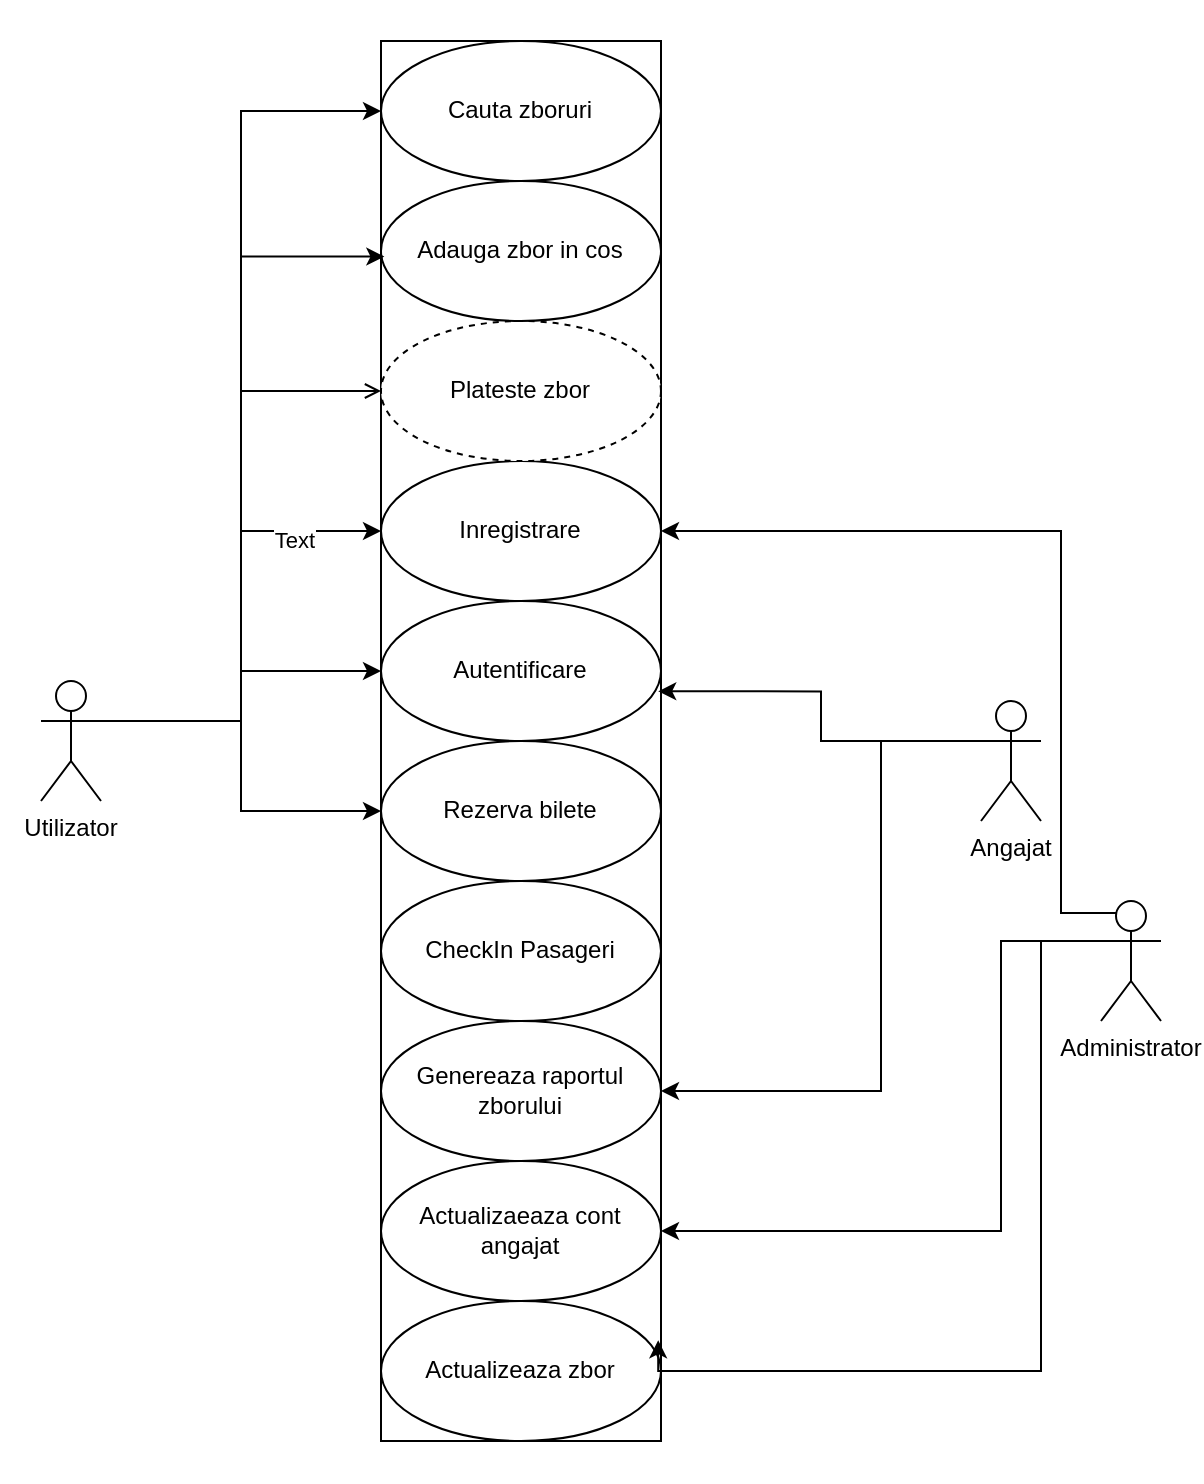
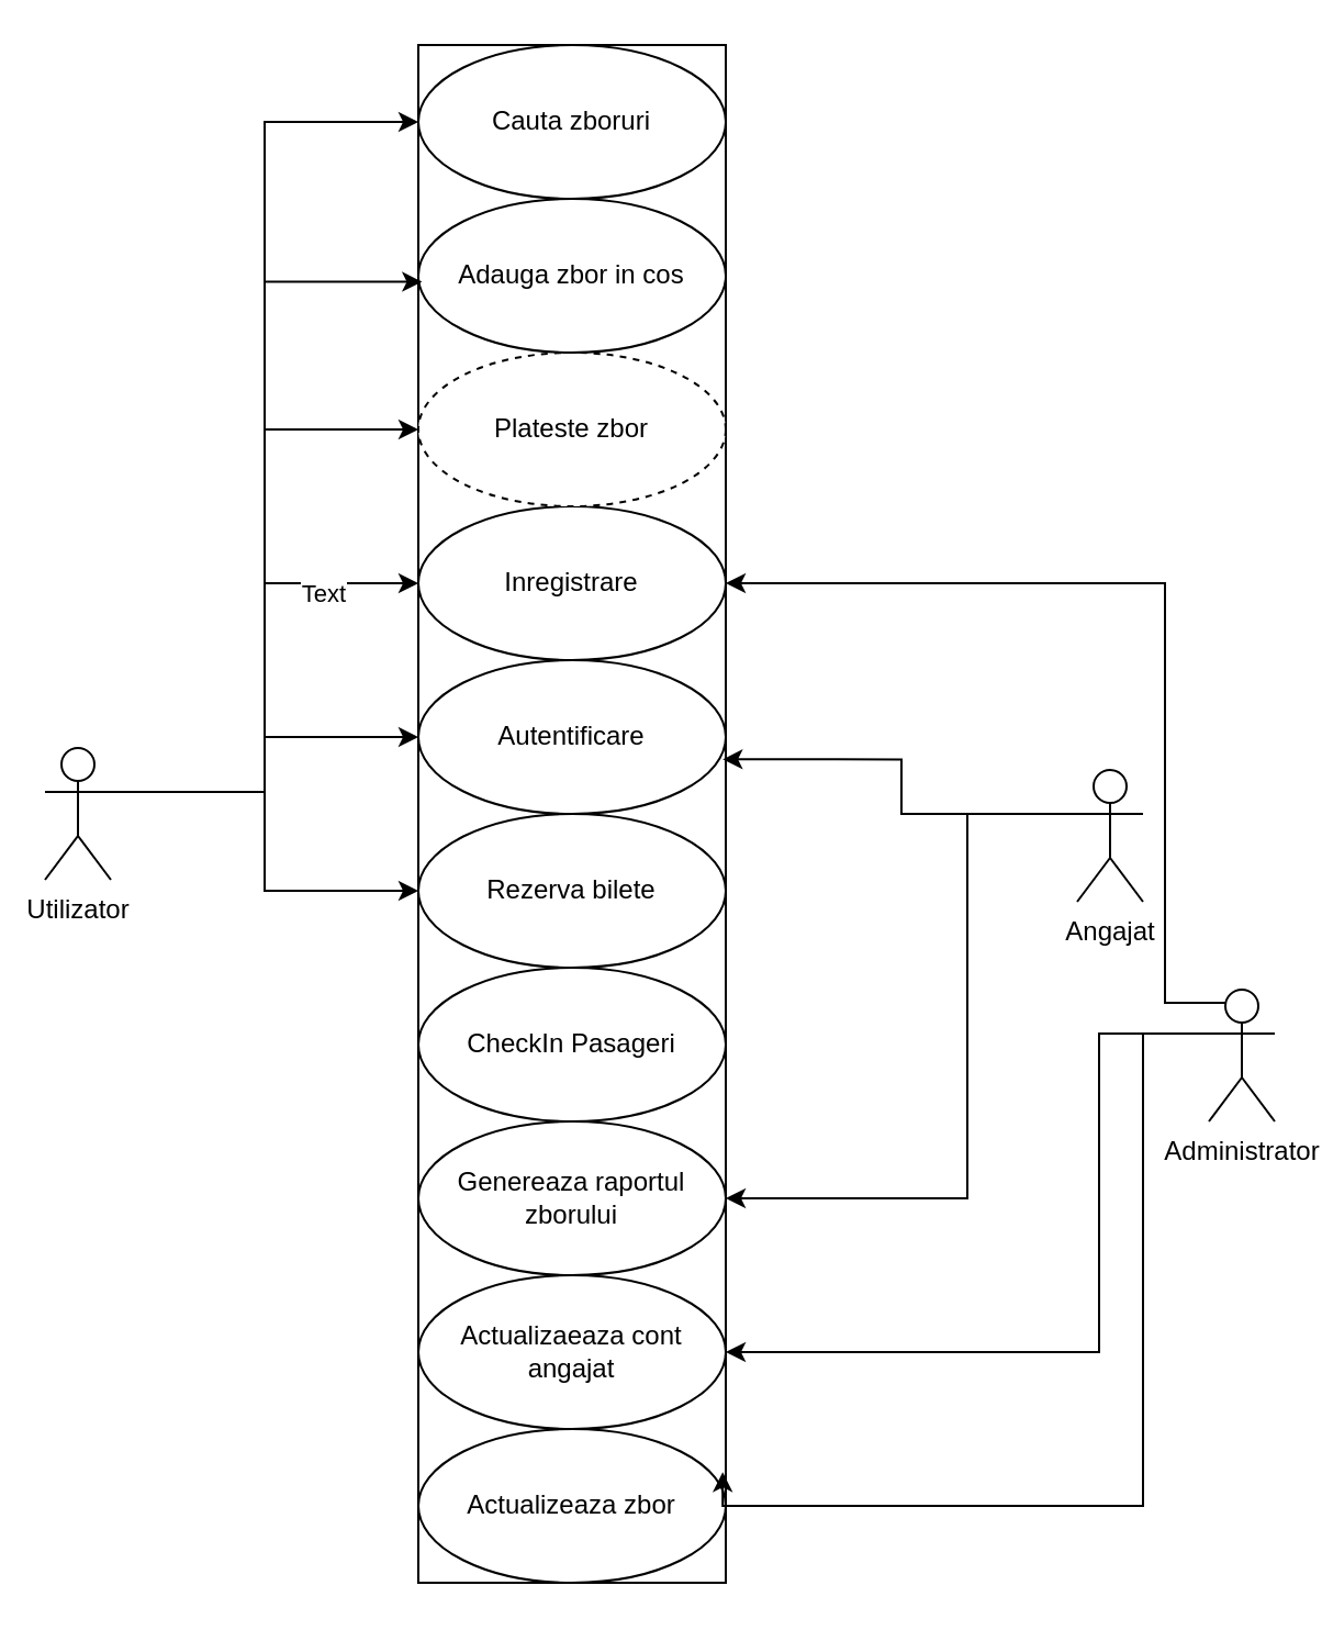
- <mxCell id="4" style="edgeStyle=orthogonalEdgeStyle;rounded=0;orthogonalLoop=1;jettySize=auto;html=1;exitX=1;exitY=0.333;exitDx=0;exitDy=0;exitPerimeter=0;entryX=0;entryY=0.5;entryDx=0;entryDy=0;endArrow=open;" edge="1" parent="1" source="6" target="26"><mxGeometry relative="1" as="geometry" /></mxCell>
+ <mxCell id="4" style="edgeStyle=orthogonalEdgeStyle;rounded=0;orthogonalLoop=1;jettySize=auto;html=1;exitX=1;exitY=0.333;exitDx=0;exitDy=0;exitPerimeter=0;entryX=0;entryY=0.5;entryDx=0;entryDy=0;" edge="1" parent="1" source="6" target="26"><mxGeometry relative="1" as="geometry" /></mxCell>
